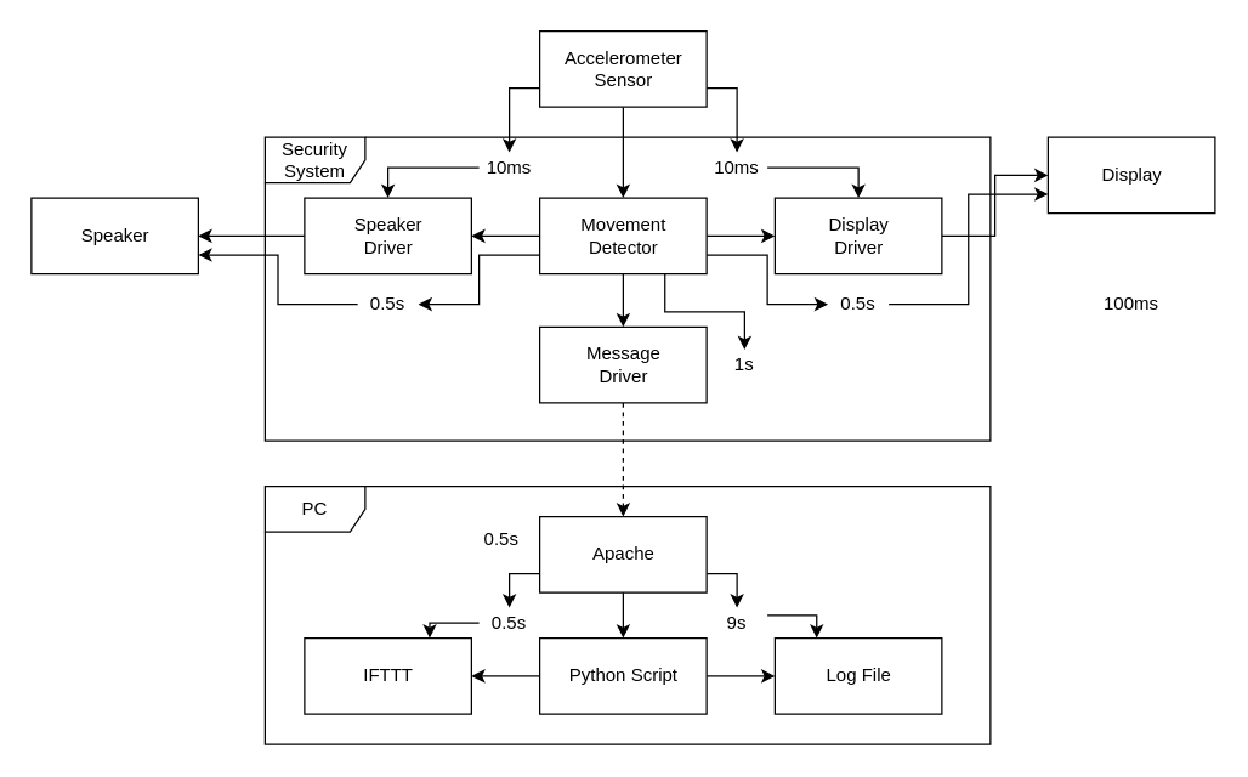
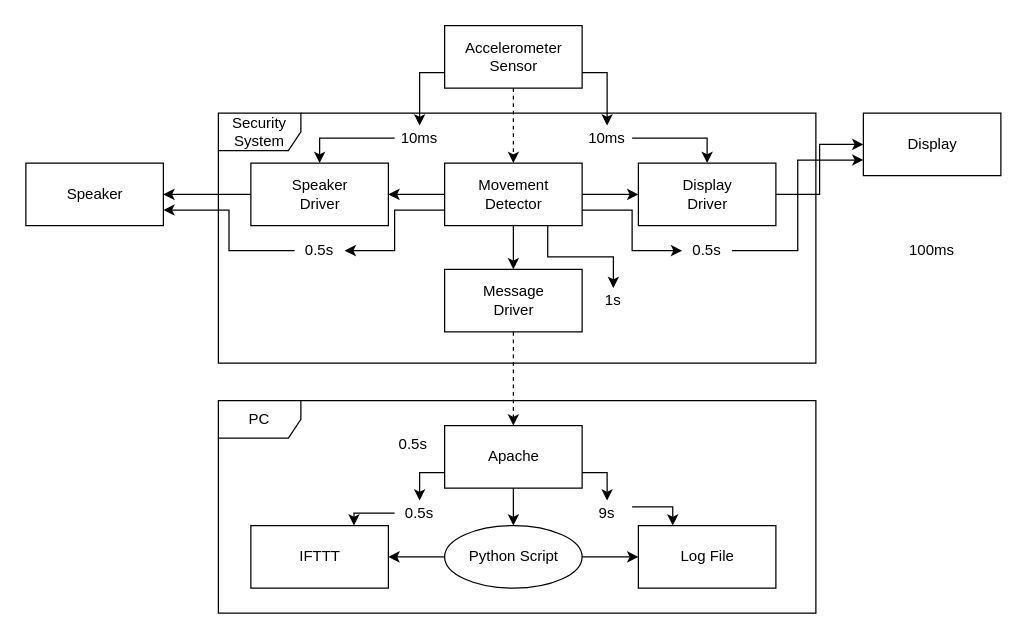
- <mxCell id="28" style="edgeStyle=orthogonalEdgeStyle;rounded=0;orthogonalLoop=1;jettySize=auto;html=1;exitX=0.5;exitY=1;exitDx=0;exitDy=0;entryX=0.5;entryY=0;entryDx=0;entryDy=0;" parent="1" source="31" target="12" edge="1"><mxGeometry relative="1" as="geometry" /></mxCell>
+ <mxCell id="28" style="edgeStyle=orthogonalEdgeStyle;rounded=0;orthogonalLoop=1;jettySize=auto;html=1;exitX=0.5;exitY=1;exitDx=0;exitDy=0;entryX=0.5;entryY=0;entryDx=0;entryDy=0;dashed=1;" parent="1" source="31" target="12" edge="1"><mxGeometry relative="1" as="geometry" /></mxCell>
- <mxCell id="25" value="Python Script" style="html=1;" parent="1" vertex="1"><mxGeometry x="355" y="420" width="110" height="50" as="geometry" /></mxCell>
+ <mxCell id="25" value="Python Script" style="ellipse;html=1;" parent="1" vertex="1"><mxGeometry x="355" y="420" width="110" height="50" as="geometry" /></mxCell>
